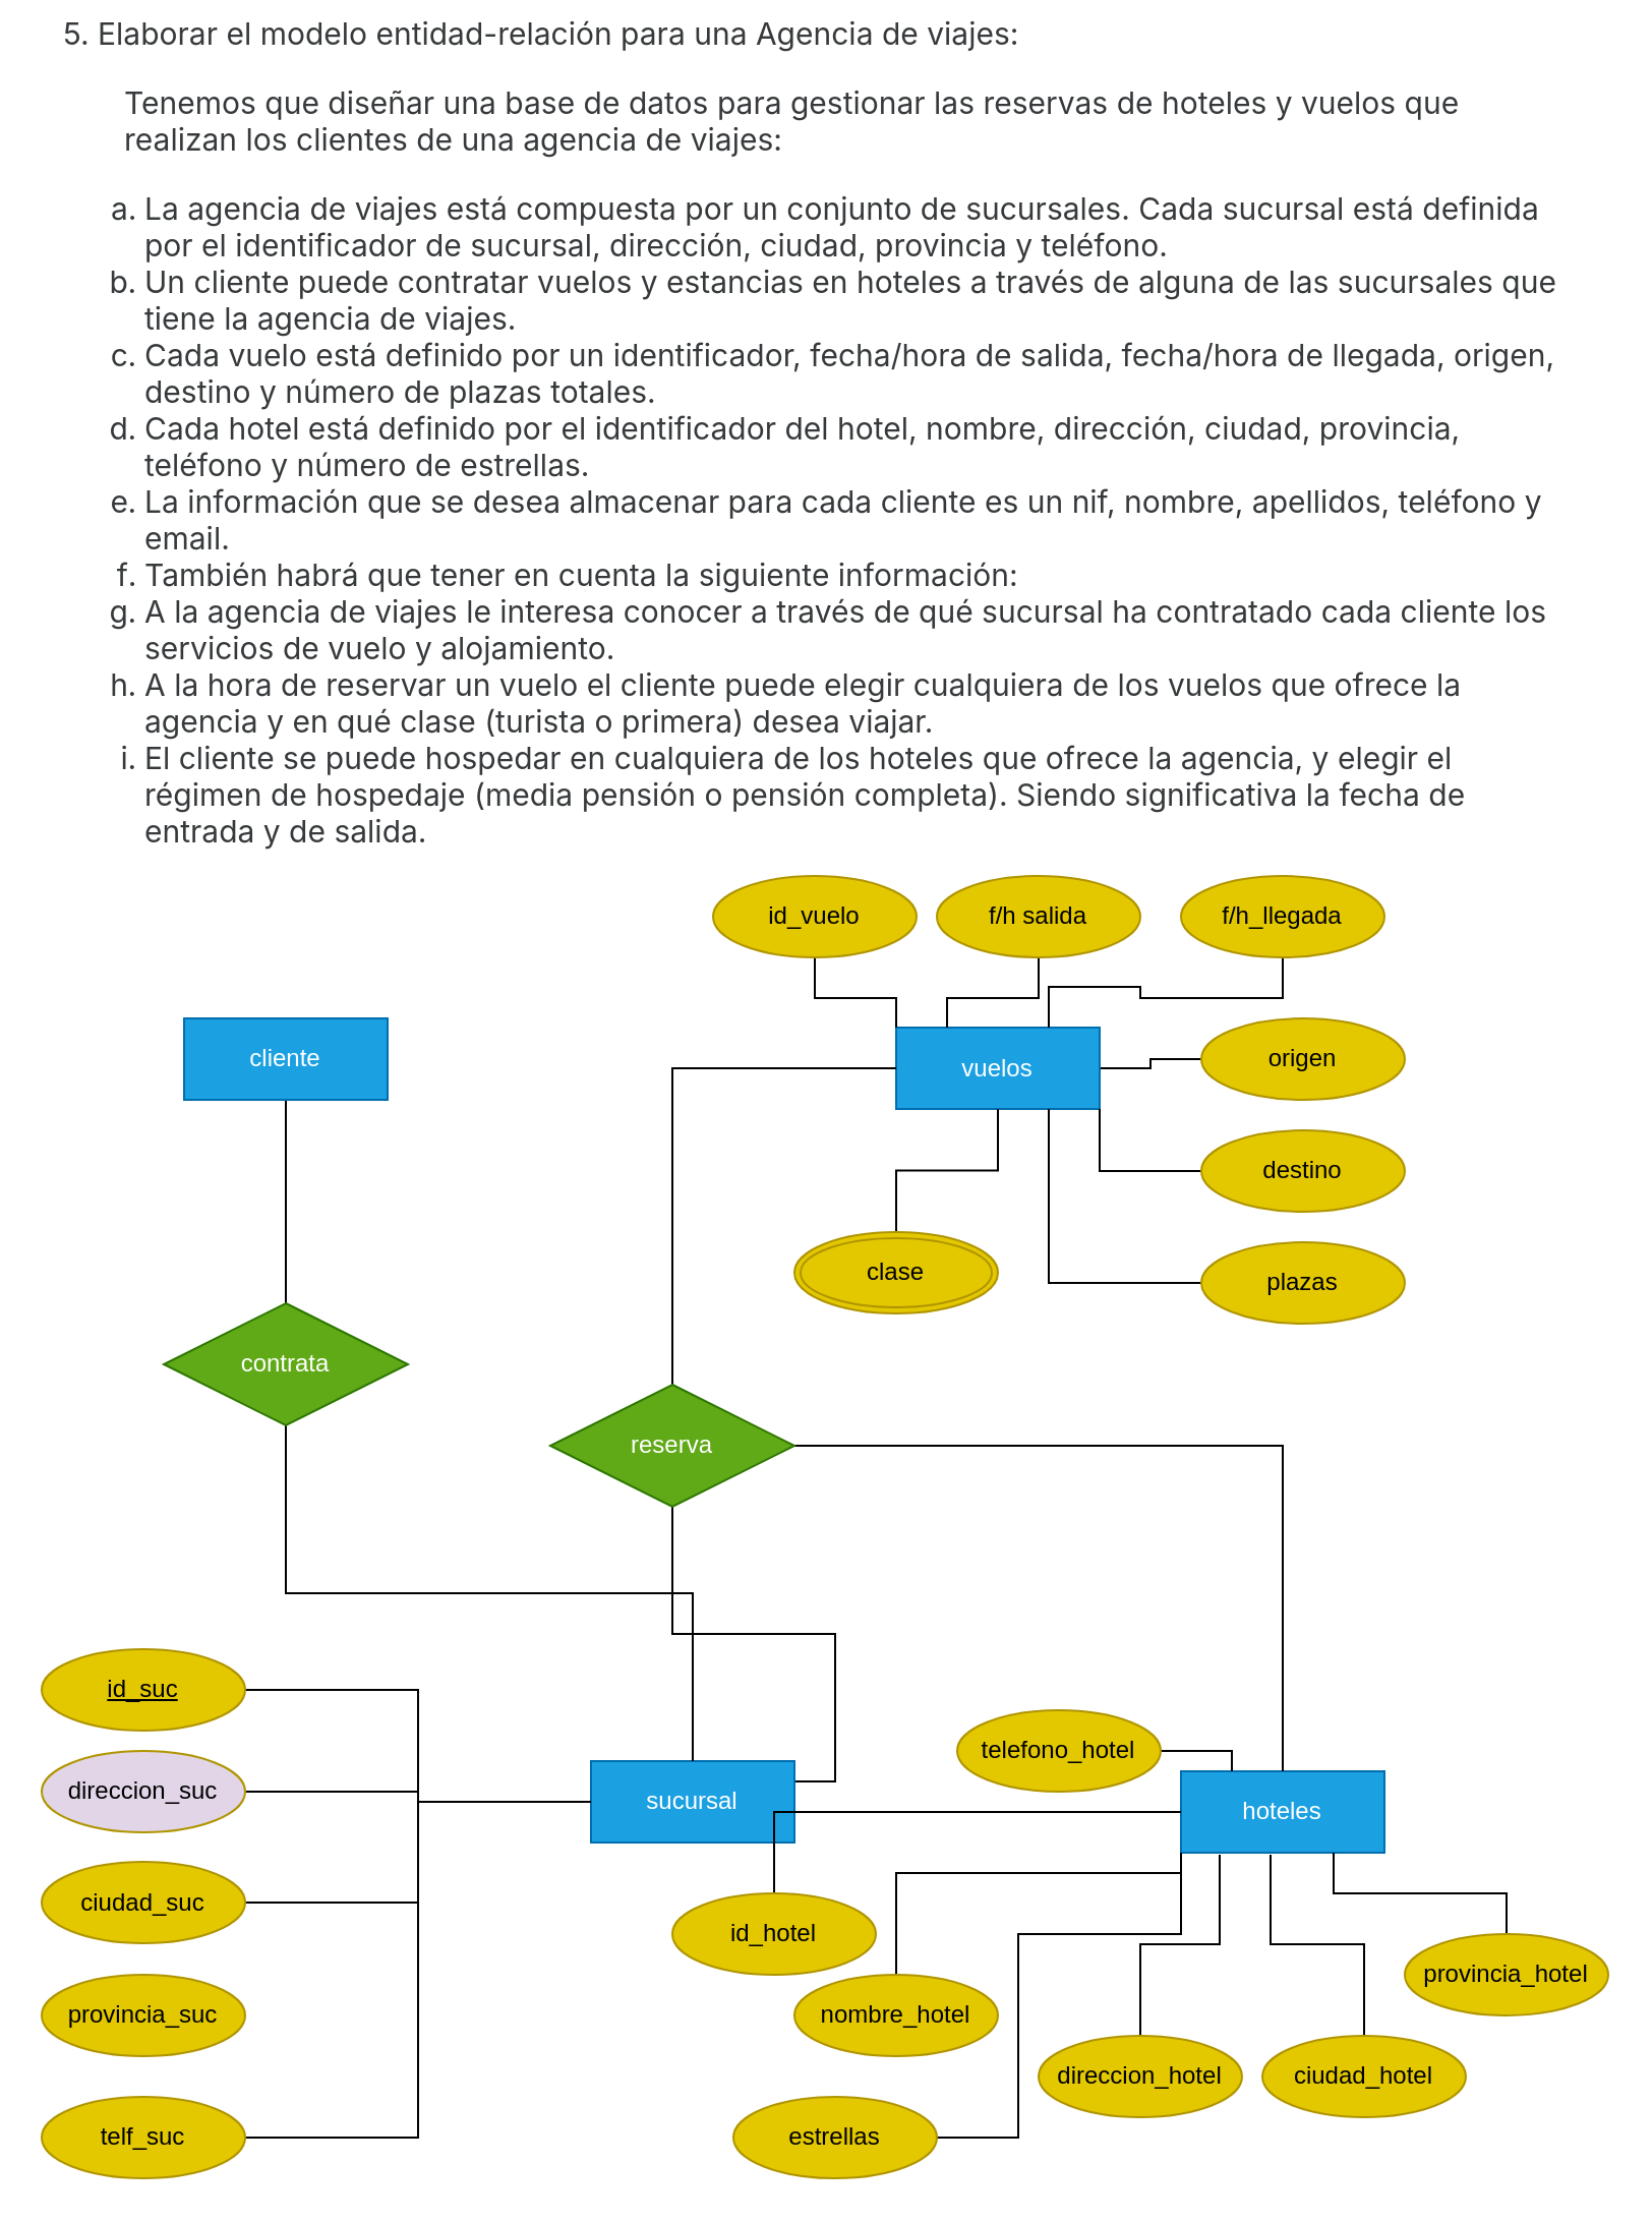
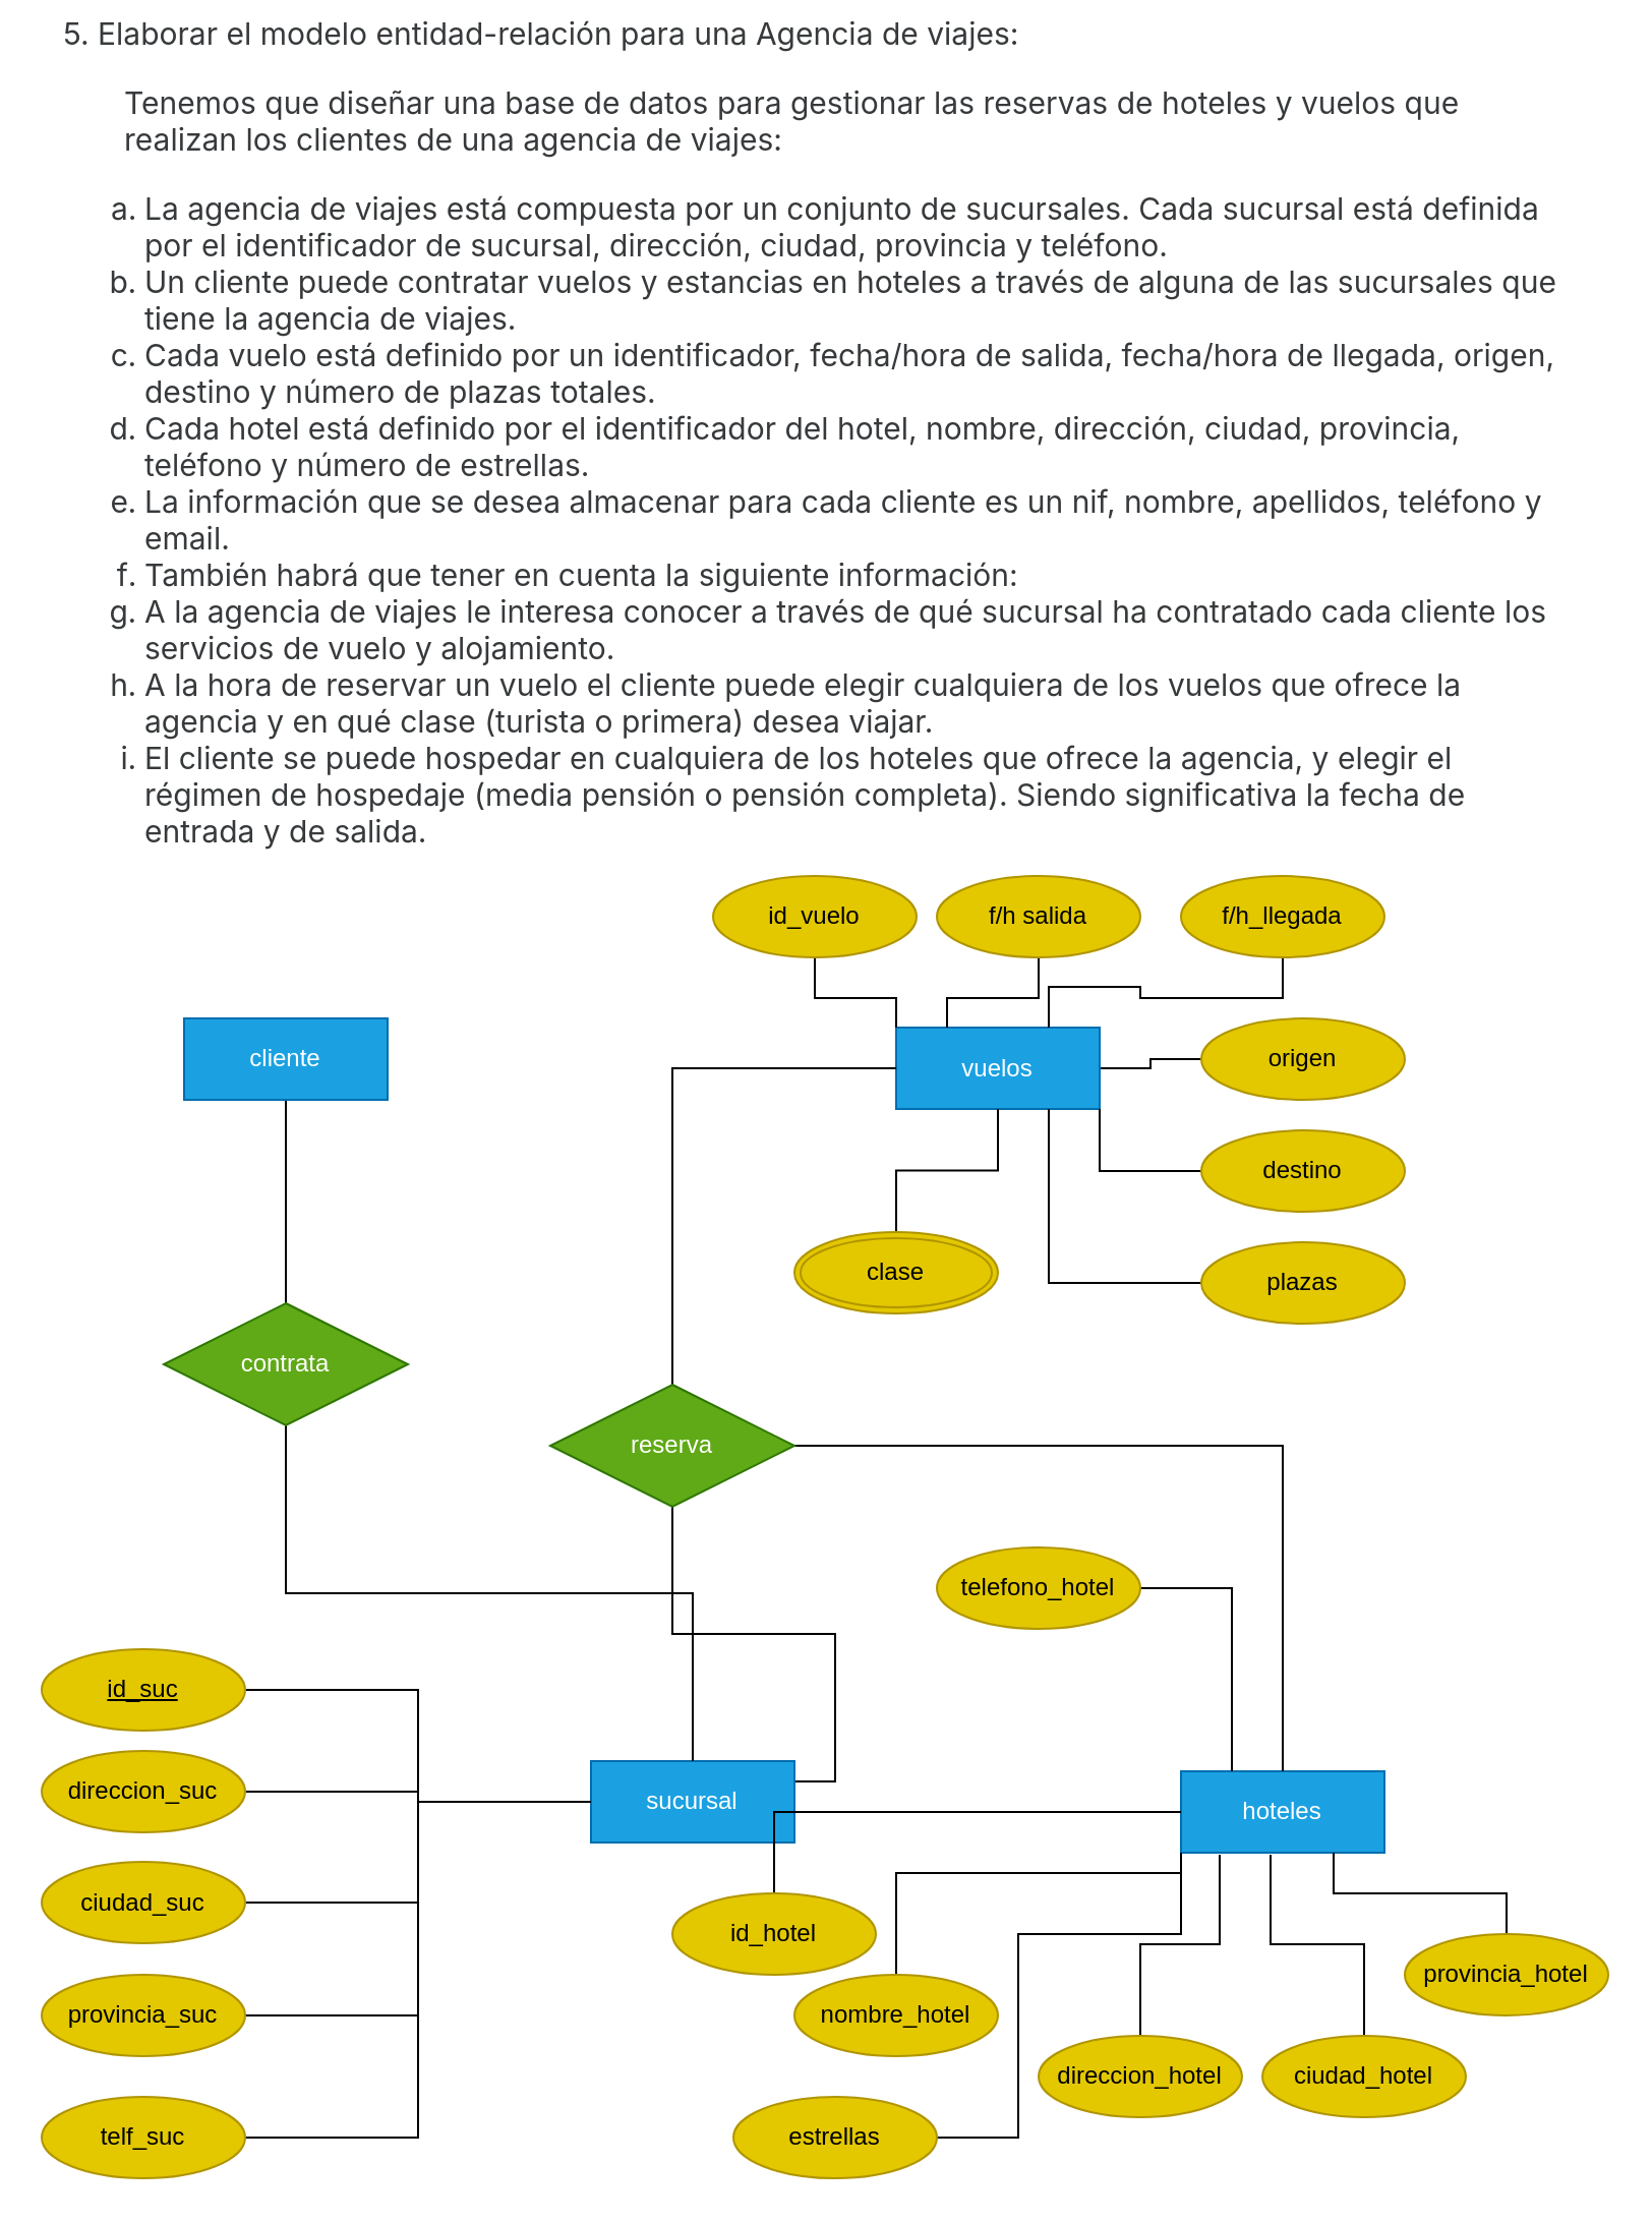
- <mxCell id="35" value="telefono_hotel" style="ellipse;whiteSpace=wrap;html=1;align=center;fillColor=#e3c800;fontColor=#000000;strokeColor=#B09500;" vertex="1" parent="1"><mxGeometry x="470" y="840" width="100" height="40" as="geometry" /></mxCell>
+ <mxCell id="35" value="telefono_hotel" style="ellipse;whiteSpace=wrap;html=1;align=center;fillColor=#e3c800;fontColor=#000000;strokeColor=#B09500;" vertex="1" parent="1"><mxGeometry x="460" y="760" width="100" height="40" as="geometry" /></mxCell>
- <mxCell id="9" value="direccion_suc" style="ellipse;whiteSpace=wrap;html=1;align=center;fillColor=#e1d5e7;fontColor=#000000;strokeColor=#B09500;" vertex="1" parent="1"><mxGeometry x="20" y="860" width="100" height="40" as="geometry" /></mxCell>
+ <mxCell id="9" value="direccion_suc" style="ellipse;whiteSpace=wrap;html=1;align=center;fillColor=#e3c800;fontColor=#000000;strokeColor=#B09500;" vertex="1" parent="1"><mxGeometry x="20" y="860" width="100" height="40" as="geometry" /></mxCell>
+ <mxCell id="14" style="edgeStyle=orthogonalEdgeStyle;rounded=0;orthogonalLoop=1;jettySize=auto;html=1;exitX=1;exitY=0.5;exitDx=0;exitDy=0;entryX=0;entryY=0.5;entryDx=0;entryDy=0;endArrow=none;endFill=0;" edge="1" parent="1" source="15" target="4"><mxGeometry relative="1" as="geometry" /></mxCell>
